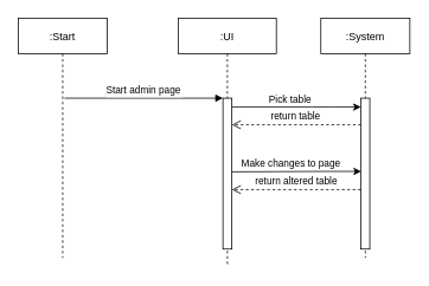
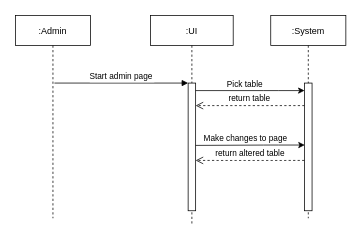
- <mxCell id="2" value=":Start" style="shape=umlLifeline;perimeter=lifelinePerimeter;container=1;collapsible=0;recursiveResize=0;rounded=0;shadow=0;strokeWidth=1;" vertex="1" parent="1"><mxGeometry x="20" y="20" width="100" height="270" as="geometry" /></mxCell>
+ <mxCell id="2" value=":Admin" style="shape=umlLifeline;perimeter=lifelinePerimeter;container=1;collapsible=0;recursiveResize=0;rounded=0;shadow=0;strokeWidth=1;" vertex="1" parent="1"><mxGeometry x="20" y="20" width="100" height="270" as="geometry" /></mxCell>
